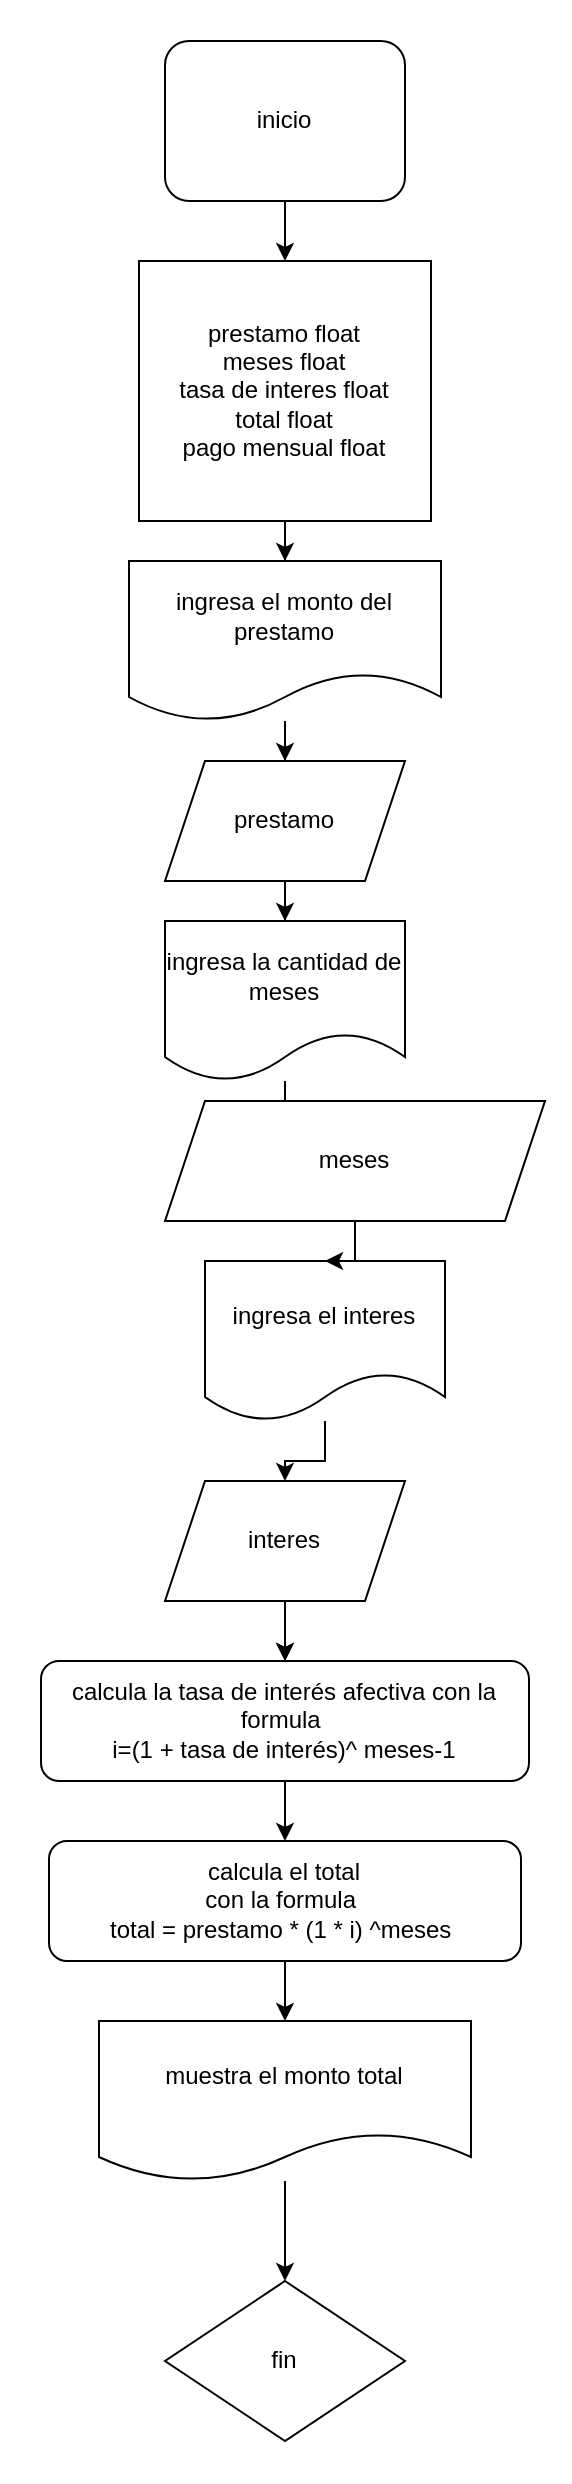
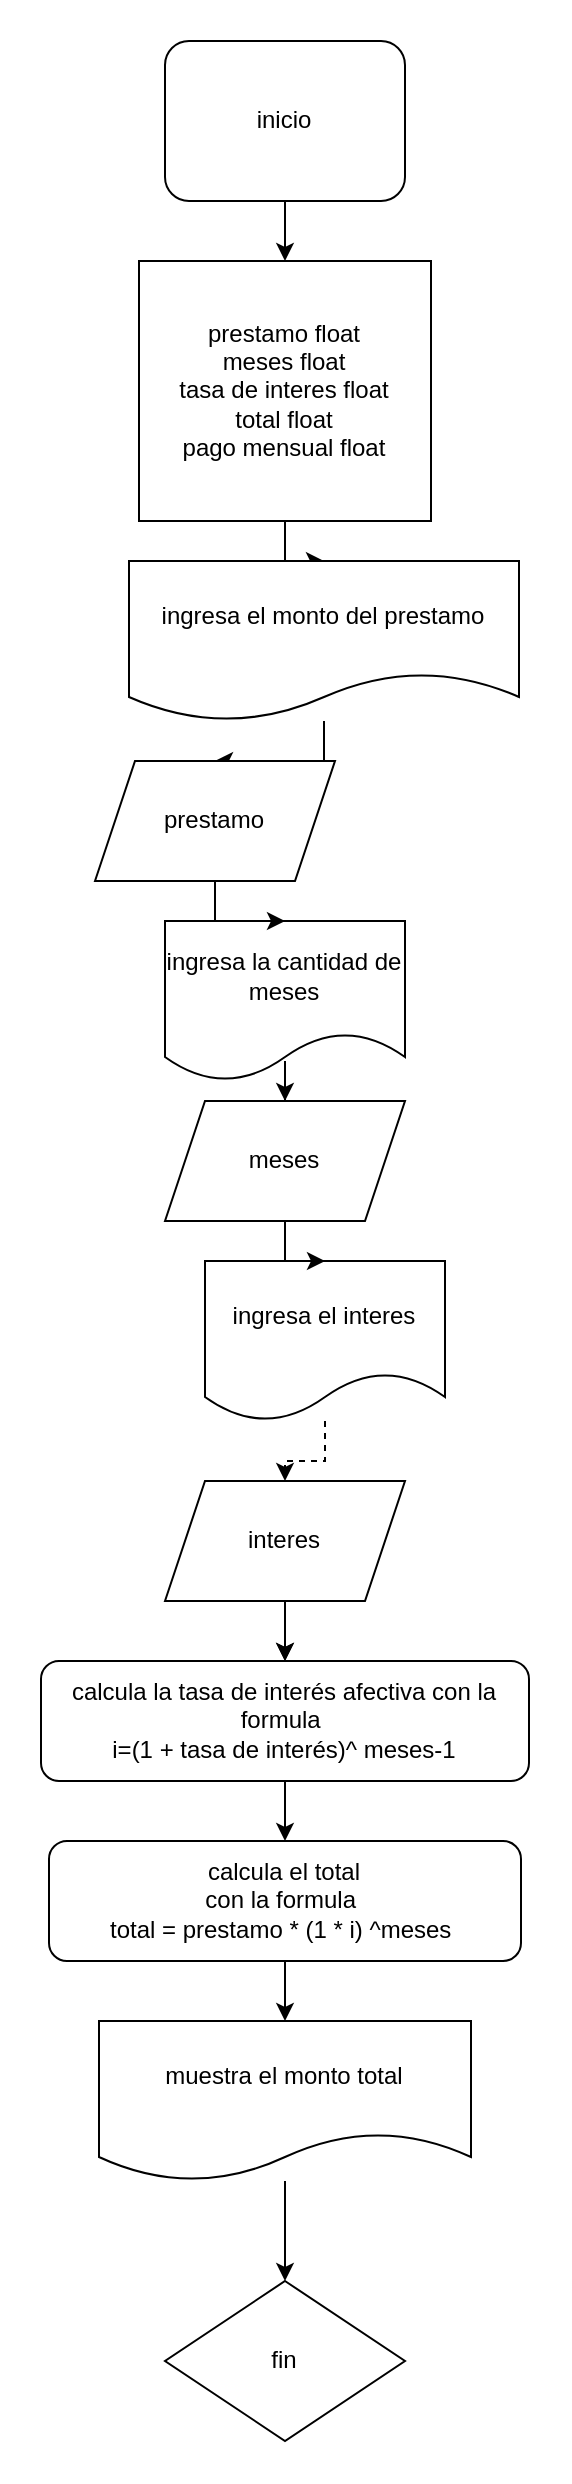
- <mxCell id="7" value="ingresa el monto del prestamo" style="shape=document;whiteSpace=wrap;html=1;boundedLbl=1;" vertex="1" parent="1"><mxGeometry x="64" y="280" width="156" height="80" as="geometry" /></mxCell>
+ <mxCell id="7" value="ingresa el monto del prestamo" style="shape=document;whiteSpace=wrap;html=1;boundedLbl=1;" vertex="1" parent="1"><mxGeometry x="64" y="280" width="195" height="80" as="geometry" /></mxCell>
- <mxCell id="17" value="prestamo" style="shape=parallelogram;perimeter=parallelogramPerimeter;whiteSpace=wrap;html=1;fixedSize=1;" vertex="1" parent="1"><mxGeometry x="82" y="380" width="120" height="60" as="geometry" /></mxCell>
+ <mxCell id="17" value="prestamo" style="shape=parallelogram;perimeter=parallelogramPerimeter;whiteSpace=wrap;html=1;fixedSize=1;" vertex="1" parent="1"><mxGeometry x="47" y="380" width="120" height="60" as="geometry" /></mxCell>
- <mxCell id="19" value="meses" style="shape=parallelogram;perimeter=parallelogramPerimeter;whiteSpace=wrap;html=1;fixedSize=1;" vertex="1" parent="1"><mxGeometry x="82" y="550" width="190" height="60" as="geometry" /></mxCell>
+ <mxCell id="19" value="meses" style="shape=parallelogram;perimeter=parallelogramPerimeter;whiteSpace=wrap;html=1;fixedSize=1;" vertex="1" parent="1"><mxGeometry x="82" y="550" width="120" height="60" as="geometry" /></mxCell>
- <mxCell id="10" value="" style="edgeStyle=orthogonalEdgeStyle;rounded=0;orthogonalLoop=1;jettySize=auto;html=1;" edge="1" parent="1" source="11" target="22"><mxGeometry relative="1" as="geometry" /></mxCell>
+ <mxCell id="10" value="" style="edgeStyle=orthogonalEdgeStyle;rounded=0;orthogonalLoop=1;jettySize=auto;html=1;dashed=1;" edge="1" parent="1" source="11" target="22"><mxGeometry relative="1" as="geometry" /></mxCell>
